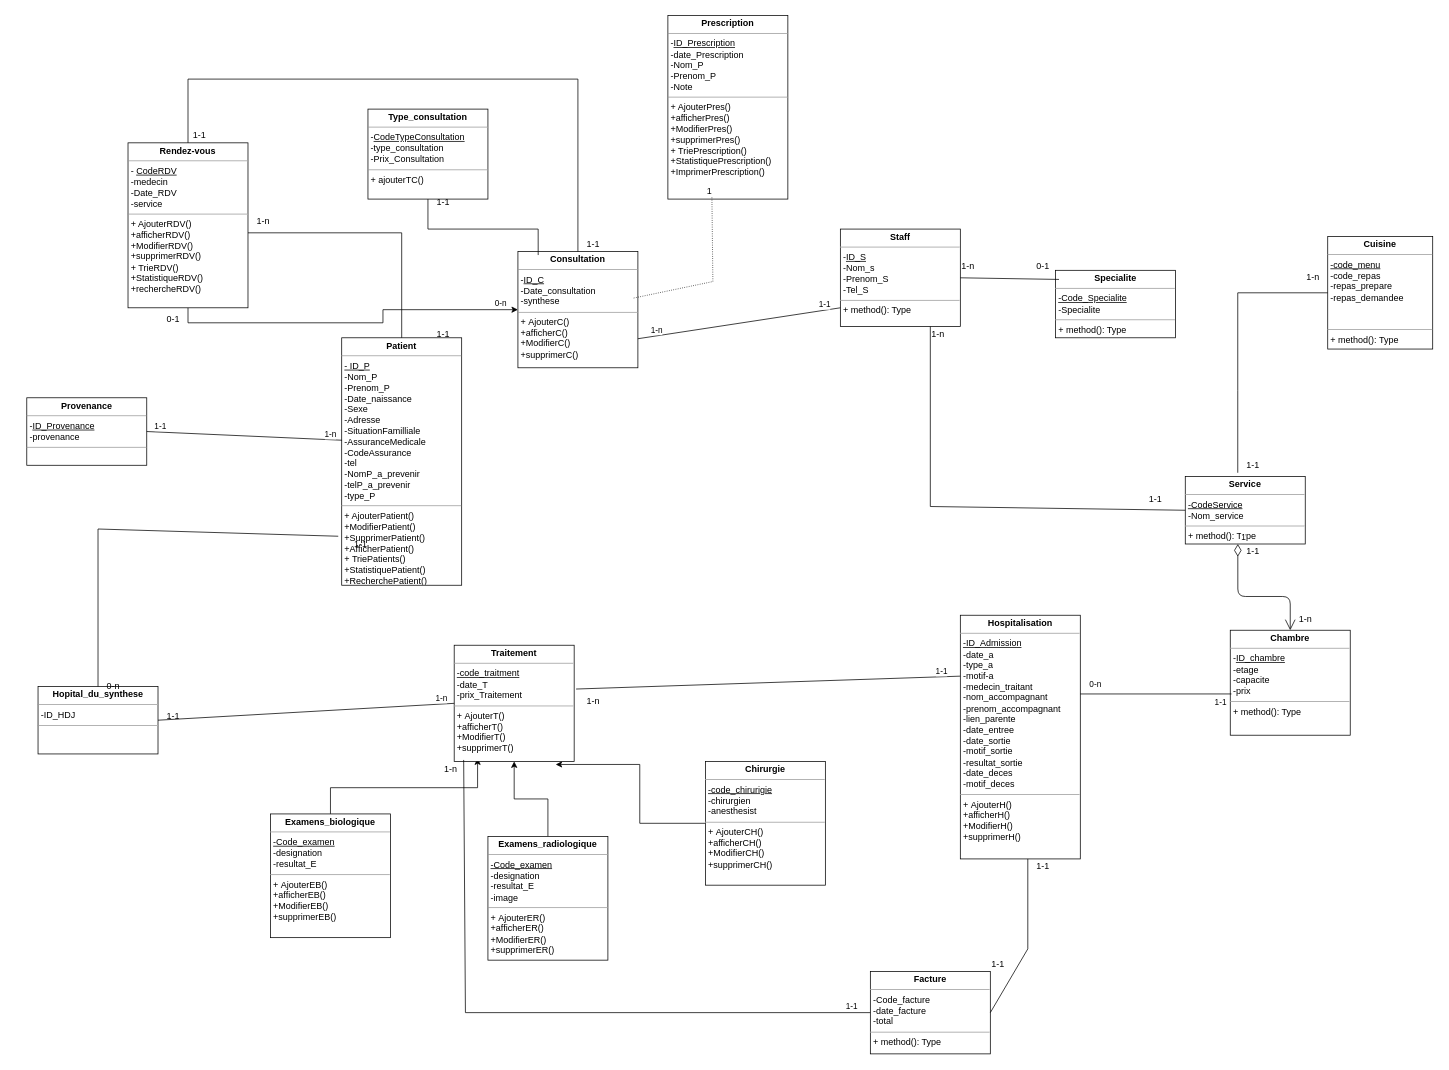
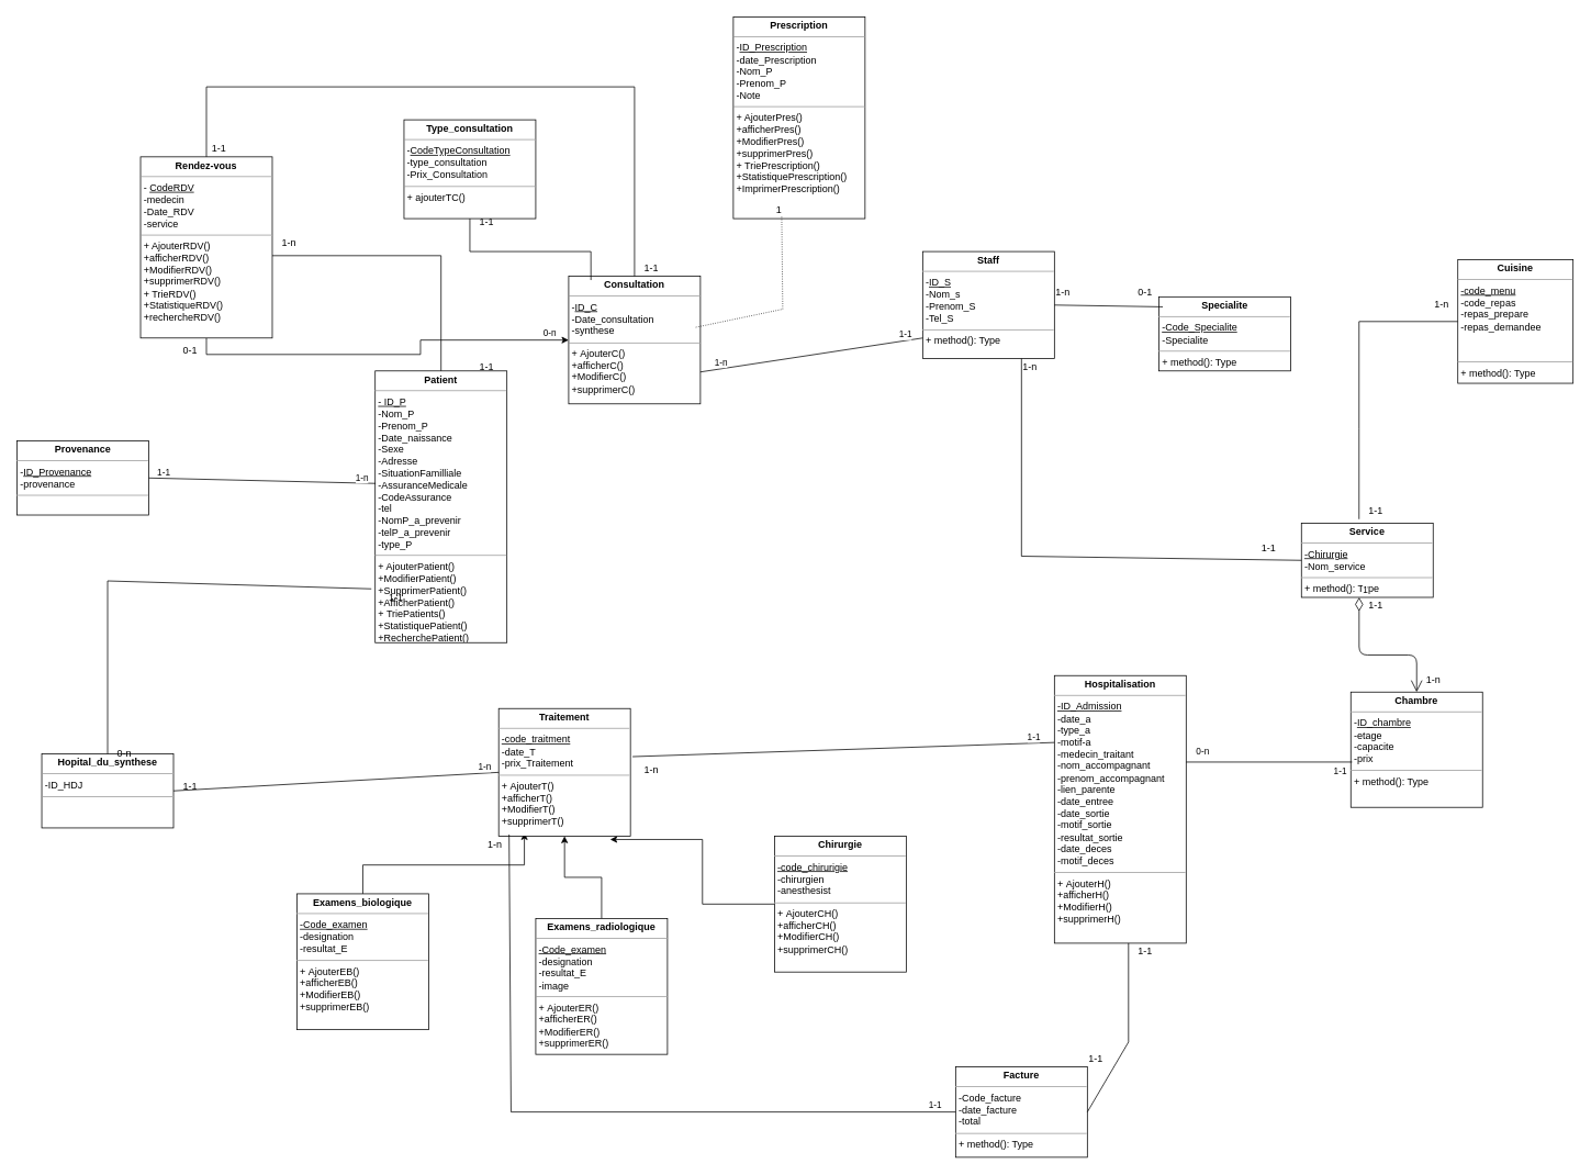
- <mxCell id="13" value="&lt;p style=&quot;margin: 0px ; margin-top: 4px ; text-align: center&quot;&gt;&lt;b&gt;Provenance&lt;/b&gt;&lt;/p&gt;&lt;hr size=&quot;1&quot;&gt;&lt;p style=&quot;margin: 0px ; margin-left: 4px&quot;&gt;-&lt;u&gt;ID_Provenance&lt;/u&gt;&lt;/p&gt;&lt;p style=&quot;margin: 0px ; margin-left: 4px&quot;&gt;-provenance&lt;/p&gt;&lt;hr size=&quot;1&quot;&gt;&lt;p style=&quot;margin: 0px ; margin-left: 4px&quot;&gt;&lt;br&gt;&lt;/p&gt;" style="verticalAlign=top;align=left;overflow=fill;fontSize=12;fontFamily=Helvetica;html=1;" parent="1" vertex="1"><mxGeometry x="35" y="530" width="160" height="90" as="geometry" /></mxCell>
+ <mxCell id="13" value="&lt;p style=&quot;margin: 0px ; margin-top: 4px ; text-align: center&quot;&gt;&lt;b&gt;Provenance&lt;/b&gt;&lt;/p&gt;&lt;hr size=&quot;1&quot;&gt;&lt;p style=&quot;margin: 0px ; margin-left: 4px&quot;&gt;-&lt;u&gt;ID_Provenance&lt;/u&gt;&lt;/p&gt;&lt;p style=&quot;margin: 0px ; margin-left: 4px&quot;&gt;-provenance&lt;/p&gt;&lt;hr size=&quot;1&quot;&gt;&lt;p style=&quot;margin: 0px ; margin-left: 4px&quot;&gt;&lt;br&gt;&lt;/p&gt;" style="verticalAlign=top;align=left;overflow=fill;fontSize=12;fontFamily=Helvetica;html=1;" parent="1" vertex="1"><mxGeometry x="20" y="535" width="160" height="90" as="geometry" /></mxCell>
- <mxCell id="11" value="&lt;p style=&quot;margin: 0px ; margin-top: 4px ; text-align: center&quot;&gt;&lt;b&gt;Service&lt;/b&gt;&lt;/p&gt;&lt;hr size=&quot;1&quot;&gt;&lt;p style=&quot;margin: 0px ; margin-left: 4px&quot;&gt;&lt;u&gt;-CodeService&lt;/u&gt;&lt;/p&gt;&lt;p style=&quot;margin: 0px ; margin-left: 4px&quot;&gt;-Nom_service&lt;/p&gt;&lt;hr size=&quot;1&quot;&gt;&lt;p style=&quot;margin: 0px ; margin-left: 4px&quot;&gt;+ method(): Type&lt;/p&gt;" style="verticalAlign=top;align=left;overflow=fill;fontSize=12;fontFamily=Helvetica;html=1;" parent="1" vertex="1"><mxGeometry x="1580" y="635" width="160" height="90" as="geometry" /></mxCell>
+ <mxCell id="11" value="&lt;p style=&quot;margin: 0px ; margin-top: 4px ; text-align: center&quot;&gt;&lt;b&gt;Service&lt;/b&gt;&lt;/p&gt;&lt;hr size=&quot;1&quot;&gt;&lt;p style=&quot;margin: 0px ; margin-left: 4px&quot;&gt;&lt;u&gt;-Chirurgie&lt;/u&gt;&lt;/p&gt;&lt;p style=&quot;margin: 0px ; margin-left: 4px&quot;&gt;-Nom_service&lt;/p&gt;&lt;hr size=&quot;1&quot;&gt;&lt;p style=&quot;margin: 0px ; margin-left: 4px&quot;&gt;+ method(): Type&lt;/p&gt;" style="verticalAlign=top;align=left;overflow=fill;fontSize=12;fontFamily=Helvetica;html=1;" parent="1" vertex="1"><mxGeometry x="1580" y="635" width="160" height="90" as="geometry" /></mxCell>
